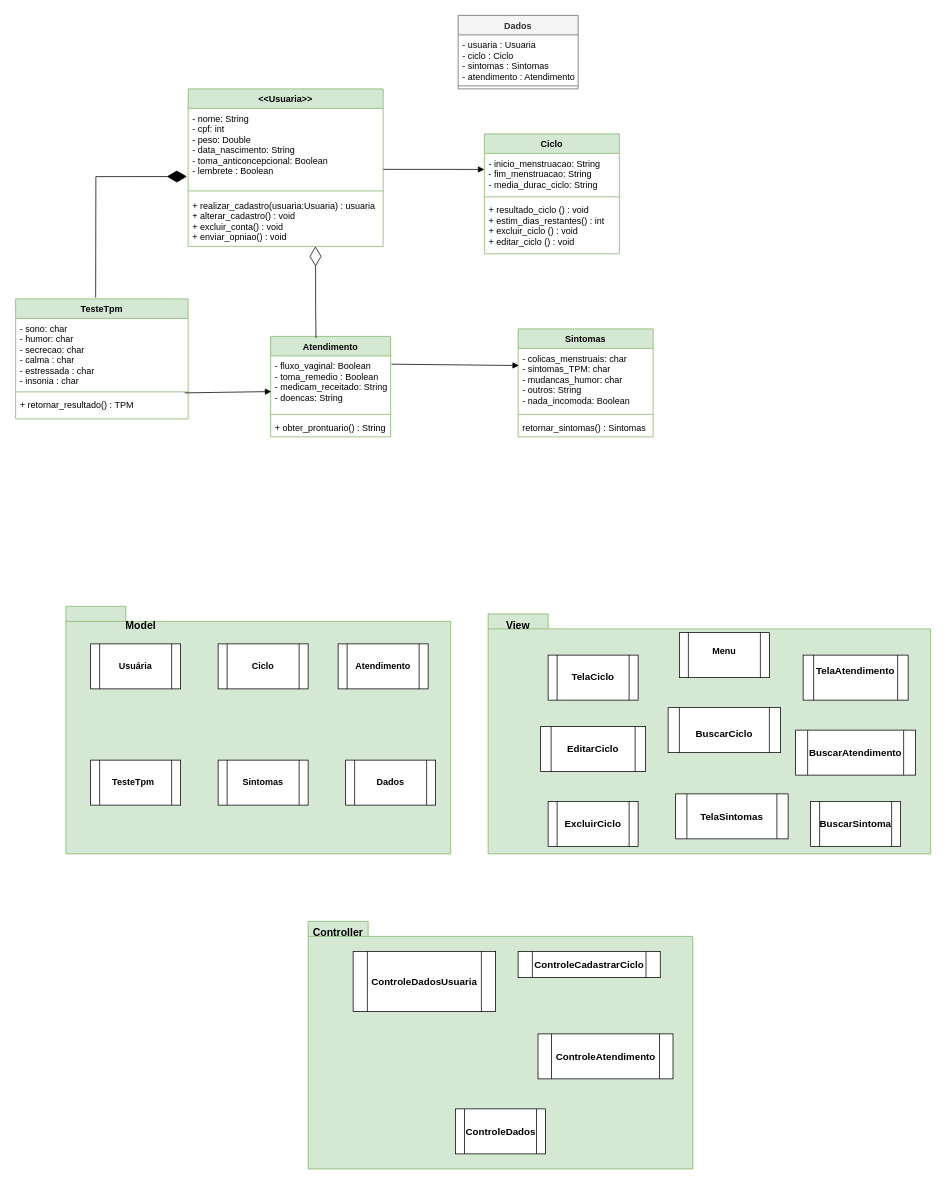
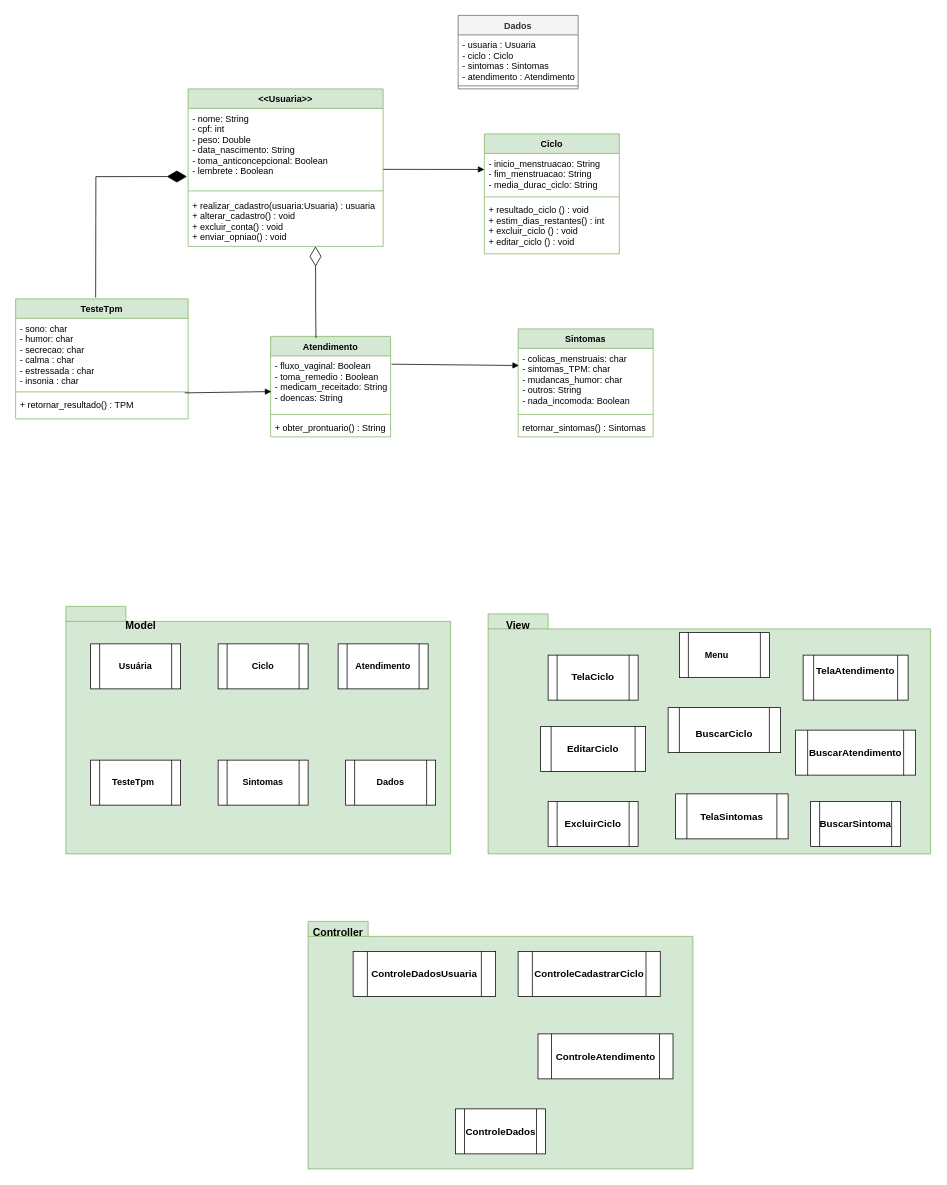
- <mxCell id="46" value="Menu" style="text;strokeColor=none;align=center;fillColor=none;html=1;verticalAlign=middle;whiteSpace=wrap;rounded=0;fontStyle=1" parent="1" vertex="1"><mxGeometry x="935" y="853" width="60" height="30" as="geometry" /></mxCell>
+ <mxCell id="46" value="Menu" style="text;strokeColor=none;align=center;fillColor=none;html=1;verticalAlign=middle;whiteSpace=wrap;rounded=0;fontStyle=1" parent="1" vertex="1"><mxGeometry x="925" y="858" width="60" height="30" as="geometry" /></mxCell>
- <mxCell id="64" value="ControleCadastrarCiclo" style="shape=process;whiteSpace=wrap;html=1;backgroundOutline=1;fontSize=13;fontStyle=1;labelBackgroundColor=default;" parent="1" vertex="1"><mxGeometry x="690" y="1268" width="189.5" height="35" as="geometry" /></mxCell>
+ <mxCell id="64" value="ControleCadastrarCiclo" style="shape=process;whiteSpace=wrap;html=1;backgroundOutline=1;fontSize=13;fontStyle=1;labelBackgroundColor=default;" parent="1" vertex="1"><mxGeometry x="690" y="1268" width="189.5" height="60" as="geometry" /></mxCell>
- <mxCell id="61" value="ControleDadosUsuaria" style="shape=process;whiteSpace=wrap;html=1;backgroundOutline=1;fontSize=13;fontStyle=1;labelBackgroundColor=default;" parent="1" vertex="1"><mxGeometry x="470" y="1268" width="190" height="80" as="geometry" /></mxCell>
+ <mxCell id="61" value="ControleDadosUsuaria" style="shape=process;whiteSpace=wrap;html=1;backgroundOutline=1;fontSize=13;fontStyle=1;labelBackgroundColor=default;" parent="1" vertex="1"><mxGeometry x="470" y="1268" width="190" height="60" as="geometry" /></mxCell>
